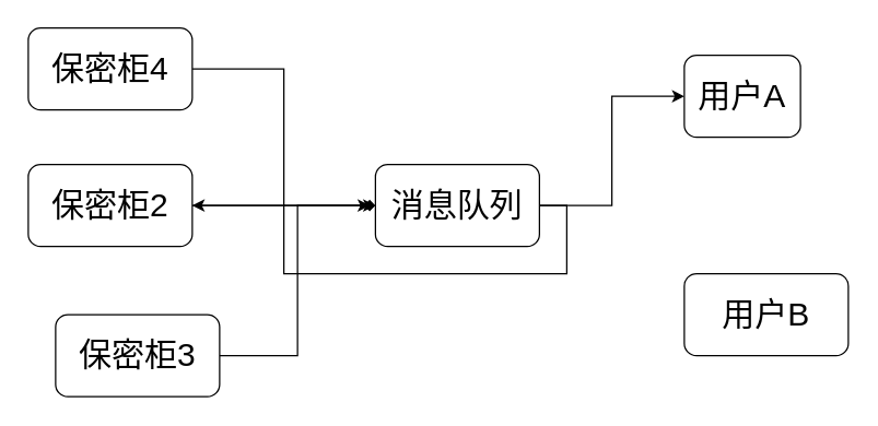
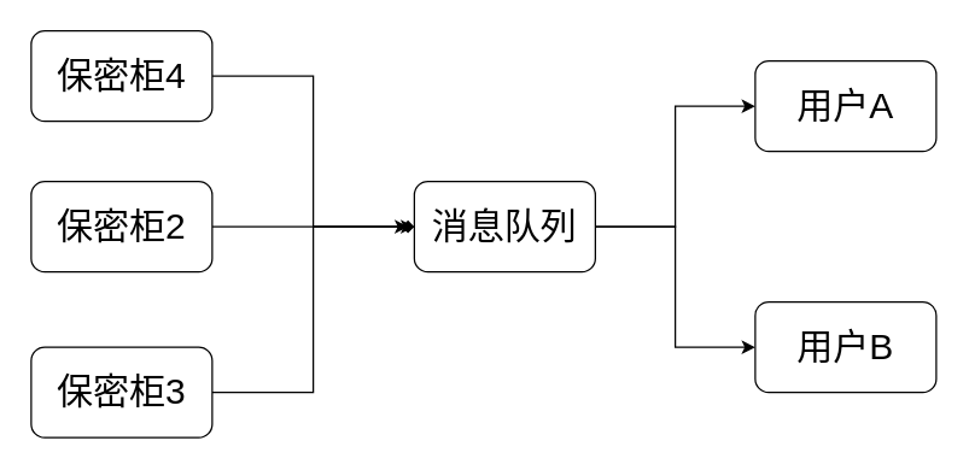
- <mxCell id="11" value="&lt;span style=&quot;font-size: 24px;&quot;&gt;用户A&lt;/span&gt;" style="rounded=1;whiteSpace=wrap;html=1;" vertex="1" parent="1"><mxGeometry x="500" y="40" width="85" height="60" as="geometry" /></mxCell>
+ <mxCell id="11" value="&lt;span style=&quot;font-size: 24px;&quot;&gt;用户A&lt;/span&gt;" style="rounded=1;whiteSpace=wrap;html=1;" vertex="1" parent="1"><mxGeometry x="500" y="40" width="120" height="60" as="geometry" /></mxCell>
- <mxCell id="9" style="edgeStyle=orthogonalEdgeStyle;rounded=0;orthogonalLoop=1;jettySize=auto;html=1;exitX=1;exitY=0.5;exitDx=0;exitDy=0;fontSize=24;" edge="1" parent="1" source="10" target="5"><mxGeometry relative="1" as="geometry" /></mxCell>
+ <mxCell id="9" style="edgeStyle=orthogonalEdgeStyle;rounded=0;orthogonalLoop=1;jettySize=auto;html=1;exitX=1;exitY=0.5;exitDx=0;exitDy=0;entryX=0;entryY=0.5;entryDx=0;entryDy=0;fontSize=24;" edge="1" parent="1" source="10" target="12"><mxGeometry relative="1" as="geometry" /></mxCell>
- <mxCell id="7" value="&lt;font style=&quot;font-size: 24px;&quot;&gt;保密柜3&lt;/font&gt;" style="rounded=1;whiteSpace=wrap;html=1;" vertex="1" parent="1"><mxGeometry x="40" y="230" width="120" height="60" as="geometry" /></mxCell>
+ <mxCell id="7" value="&lt;font style=&quot;font-size: 24px;&quot;&gt;保密柜3&lt;/font&gt;" style="rounded=1;whiteSpace=wrap;html=1;" vertex="1" parent="1"><mxGeometry x="20" y="230" width="120" height="60" as="geometry" /></mxCell>
